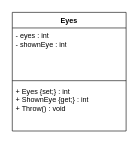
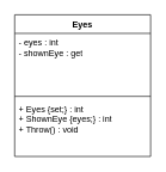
- <mxCell id="3" value="&lt;div&gt;- eyes : int&lt;br&gt;- shownEye : int&lt;/div&gt;" style="text;strokeColor=none;fillColor=none;align=left;verticalAlign=top;spacingLeft=4;spacingRight=4;overflow=hidden;rotatable=0;points=[[0,0.5],[1,0.5]];portConstraint=eastwest;whiteSpace=wrap;html=1;" vertex="1" parent="2"><mxGeometry y="26" width="190" height="84" as="geometry" /></mxCell>
+ <mxCell id="3" value="&lt;div&gt;- eyes : int&lt;br&gt;- shownEye : get&lt;/div&gt;" style="text;strokeColor=none;fillColor=none;align=left;verticalAlign=top;spacingLeft=4;spacingRight=4;overflow=hidden;rotatable=0;points=[[0,0.5],[1,0.5]];portConstraint=eastwest;whiteSpace=wrap;html=1;" vertex="1" parent="2"><mxGeometry y="26" width="190" height="84" as="geometry" /></mxCell>
- <mxCell id="5" value="&lt;div&gt;+ Eyes {set;} : int&lt;/div&gt;&lt;div&gt;+ ShownEye {get;} : int&lt;/div&gt;&lt;div&gt;+ Throw() : void&lt;/div&gt;" style="text;strokeColor=none;fillColor=none;align=left;verticalAlign=top;spacingLeft=4;spacingRight=4;overflow=hidden;rotatable=0;points=[[0,0.5],[1,0.5]];portConstraint=eastwest;whiteSpace=wrap;html=1;" vertex="1" parent="2"><mxGeometry y="118" width="190" height="80" as="geometry" /></mxCell>
+ <mxCell id="5" value="&lt;div&gt;+ Eyes {set;} : int&lt;/div&gt;&lt;div&gt;+ ShownEye {eyes;} : int&lt;/div&gt;&lt;div&gt;+ Throw() : void&lt;/div&gt;" style="text;strokeColor=none;fillColor=none;align=left;verticalAlign=top;spacingLeft=4;spacingRight=4;overflow=hidden;rotatable=0;points=[[0,0.5],[1,0.5]];portConstraint=eastwest;whiteSpace=wrap;html=1;" vertex="1" parent="2"><mxGeometry y="118" width="190" height="80" as="geometry" /></mxCell>
